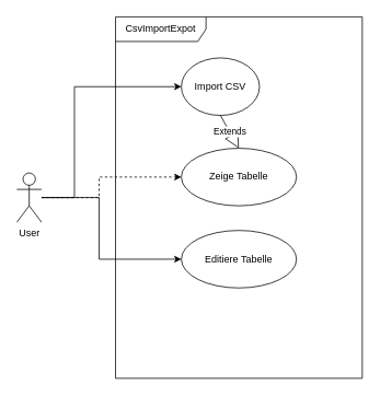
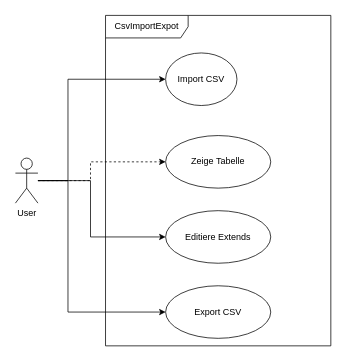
- <mxCell id="10" value="Extends" style="endArrow=block;endSize=16;endFill=0;html=1;exitX=0.5;exitY=1;exitDx=0;exitDy=0;entryX=0.5;entryY=0;entryDx=0;entryDy=0;" edge="1" parent="1" source="9" target="8"><mxGeometry width="160" relative="1" as="geometry"><mxPoint x="210" y="240" as="sourcePoint" /><mxPoint x="370" y="240" as="targetPoint" /></mxGeometry></mxCell>
- <mxCell id="11" value="Editiere Tabelle" style="ellipse;whiteSpace=wrap;html=1;" vertex="1" parent="1"><mxGeometry x="220" y="280" width="140" height="70" as="geometry" /></mxCell>
+ <mxCell id="11" value="Editiere Extends" style="ellipse;whiteSpace=wrap;html=1;" vertex="1" parent="1"><mxGeometry x="220" y="280" width="140" height="70" as="geometry" /></mxCell>
+ <mxCell id="6" style="edgeStyle=orthogonalEdgeStyle;rounded=0;orthogonalLoop=1;jettySize=auto;html=1;entryX=0;entryY=0.5;entryDx=0;entryDy=0;" edge="1" parent="1" source="7" target="12"><mxGeometry relative="1" as="geometry"><Array as="points"><mxPoint x="90" y="240" /><mxPoint x="90" y="415" /></Array></mxGeometry></mxCell>
+ <mxCell id="12" value="Export CSV" style="ellipse;whiteSpace=wrap;html=1;" vertex="1" parent="1"><mxGeometry x="220" y="380" width="140" height="70" as="geometry" /></mxCell>
